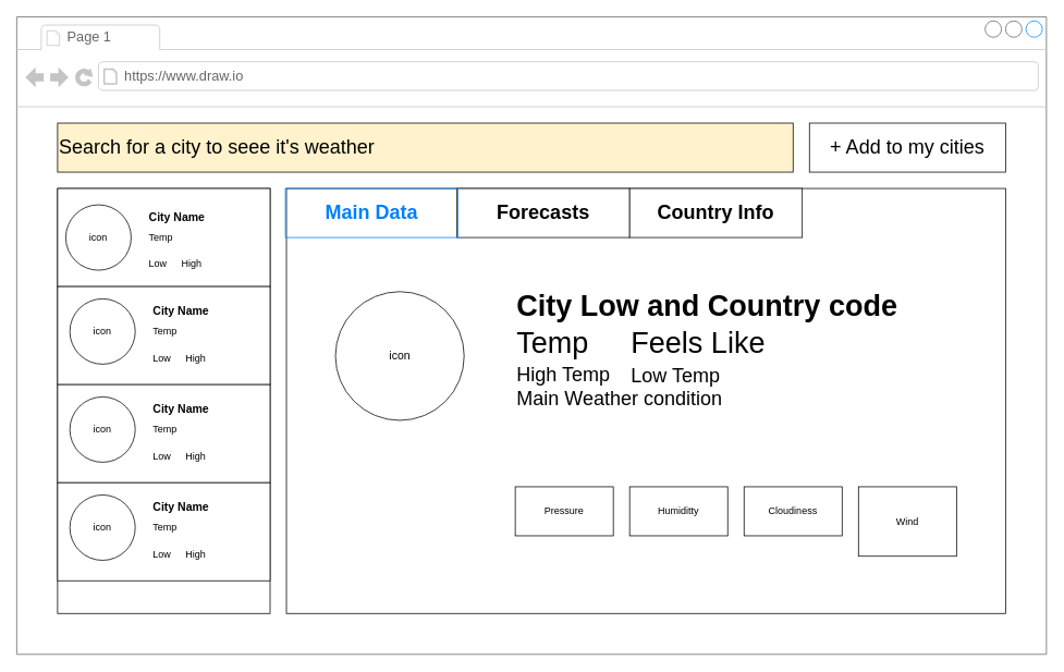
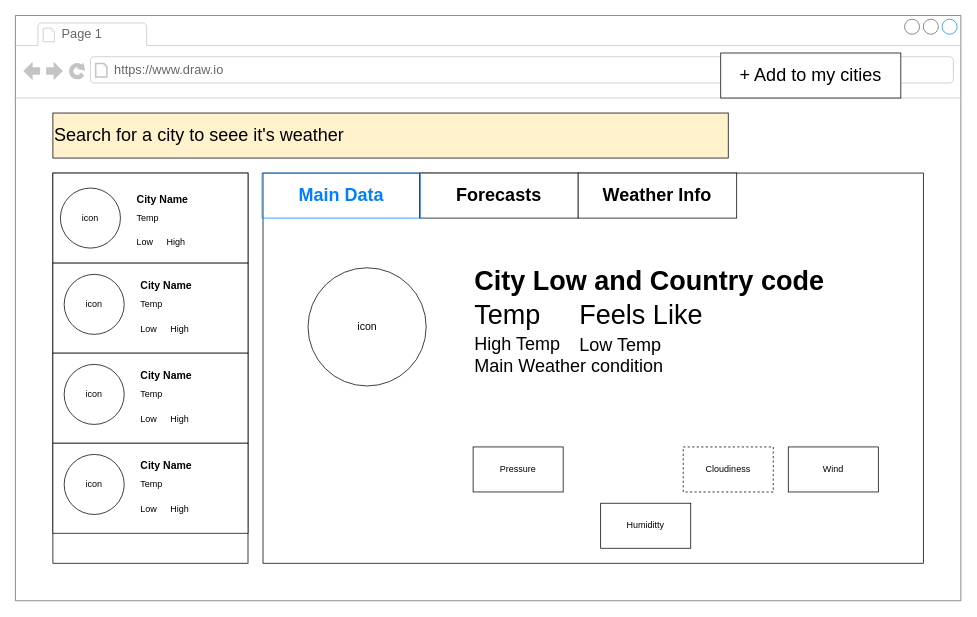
- <mxCell id="6" value="&lt;font style=&quot;font-size: 24px&quot;&gt;+ Add to my cities&lt;/font&gt;" style="rounded=0;whiteSpace=wrap;html=1;" vertex="1" parent="2"><mxGeometry x="970" y="130" width="240" height="60" as="geometry" /></mxCell>
+ <mxCell id="6" value="&lt;font style=&quot;font-size: 24px&quot;&gt;+ Add to my cities&lt;/font&gt;" style="rounded=0;whiteSpace=wrap;html=1;" vertex="1" parent="2"><mxGeometry x="940" y="50" width="240" height="60" as="geometry" /></mxCell>
- <mxCell id="50" value="&lt;b&gt;&lt;font style=&quot;font-size: 24px&quot;&gt;Country Info&lt;br&gt;&lt;/font&gt;&lt;/b&gt;" style="rounded=0;whiteSpace=wrap;html=1;" vertex="1" parent="2"><mxGeometry x="750" y="210" width="211.25" height="60" as="geometry" /></mxCell>
+ <mxCell id="50" value="&lt;b&gt;&lt;font style=&quot;font-size: 24px&quot;&gt;Weather Info&lt;br&gt;&lt;/font&gt;&lt;/b&gt;" style="rounded=0;whiteSpace=wrap;html=1;" vertex="1" parent="2"><mxGeometry x="750" y="210" width="211.25" height="60" as="geometry" /></mxCell>
- <mxCell id="46" value="Humiditty" style="rounded=0;whiteSpace=wrap;html=1;" vertex="1" parent="2"><mxGeometry x="750" y="575" width="120" height="60" as="geometry" /></mxCell>
+ <mxCell id="46" value="Humiditty" style="rounded=0;whiteSpace=wrap;html=1;" vertex="1" parent="2"><mxGeometry x="780" y="650" width="120" height="60" as="geometry" /></mxCell>
- <mxCell id="47" value="Cloudiness" style="rounded=0;whiteSpace=wrap;html=1;" vertex="1" parent="2"><mxGeometry x="890" y="575" width="120" height="60" as="geometry" /></mxCell>
+ <mxCell id="47" value="Cloudiness" style="rounded=0;whiteSpace=wrap;html=1;dashed=1;" vertex="1" parent="2"><mxGeometry x="890" y="575" width="120" height="60" as="geometry" /></mxCell>
- <mxCell id="48" value="Wind" style="rounded=0;whiteSpace=wrap;html=1;" vertex="1" parent="2"><mxGeometry x="1030" y="575" width="120" height="85" as="geometry" /></mxCell>
+ <mxCell id="48" value="Wind" style="rounded=0;whiteSpace=wrap;html=1;" vertex="1" parent="2"><mxGeometry x="1030" y="575" width="120" height="60" as="geometry" /></mxCell>
